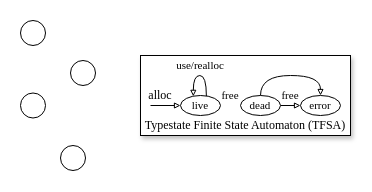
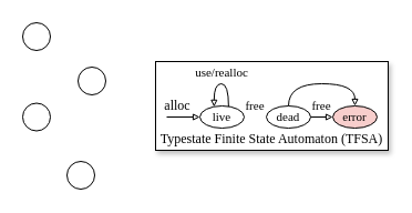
- <mxCell id="7" value="error" style="ellipse;whiteSpace=wrap;html=1;fontFamily=Comic Sans MS;fontSize=11;" vertex="1" parent="1"><mxGeometry x="300" y="95" width="40" height="20" as="geometry" /></mxCell>
+ <mxCell id="7" value="error" style="ellipse;whiteSpace=wrap;html=1;fontFamily=Comic Sans MS;fontSize=11;fillColor=#f8cecc;" vertex="1" parent="1"><mxGeometry x="300" y="95" width="40" height="20" as="geometry" /></mxCell>
